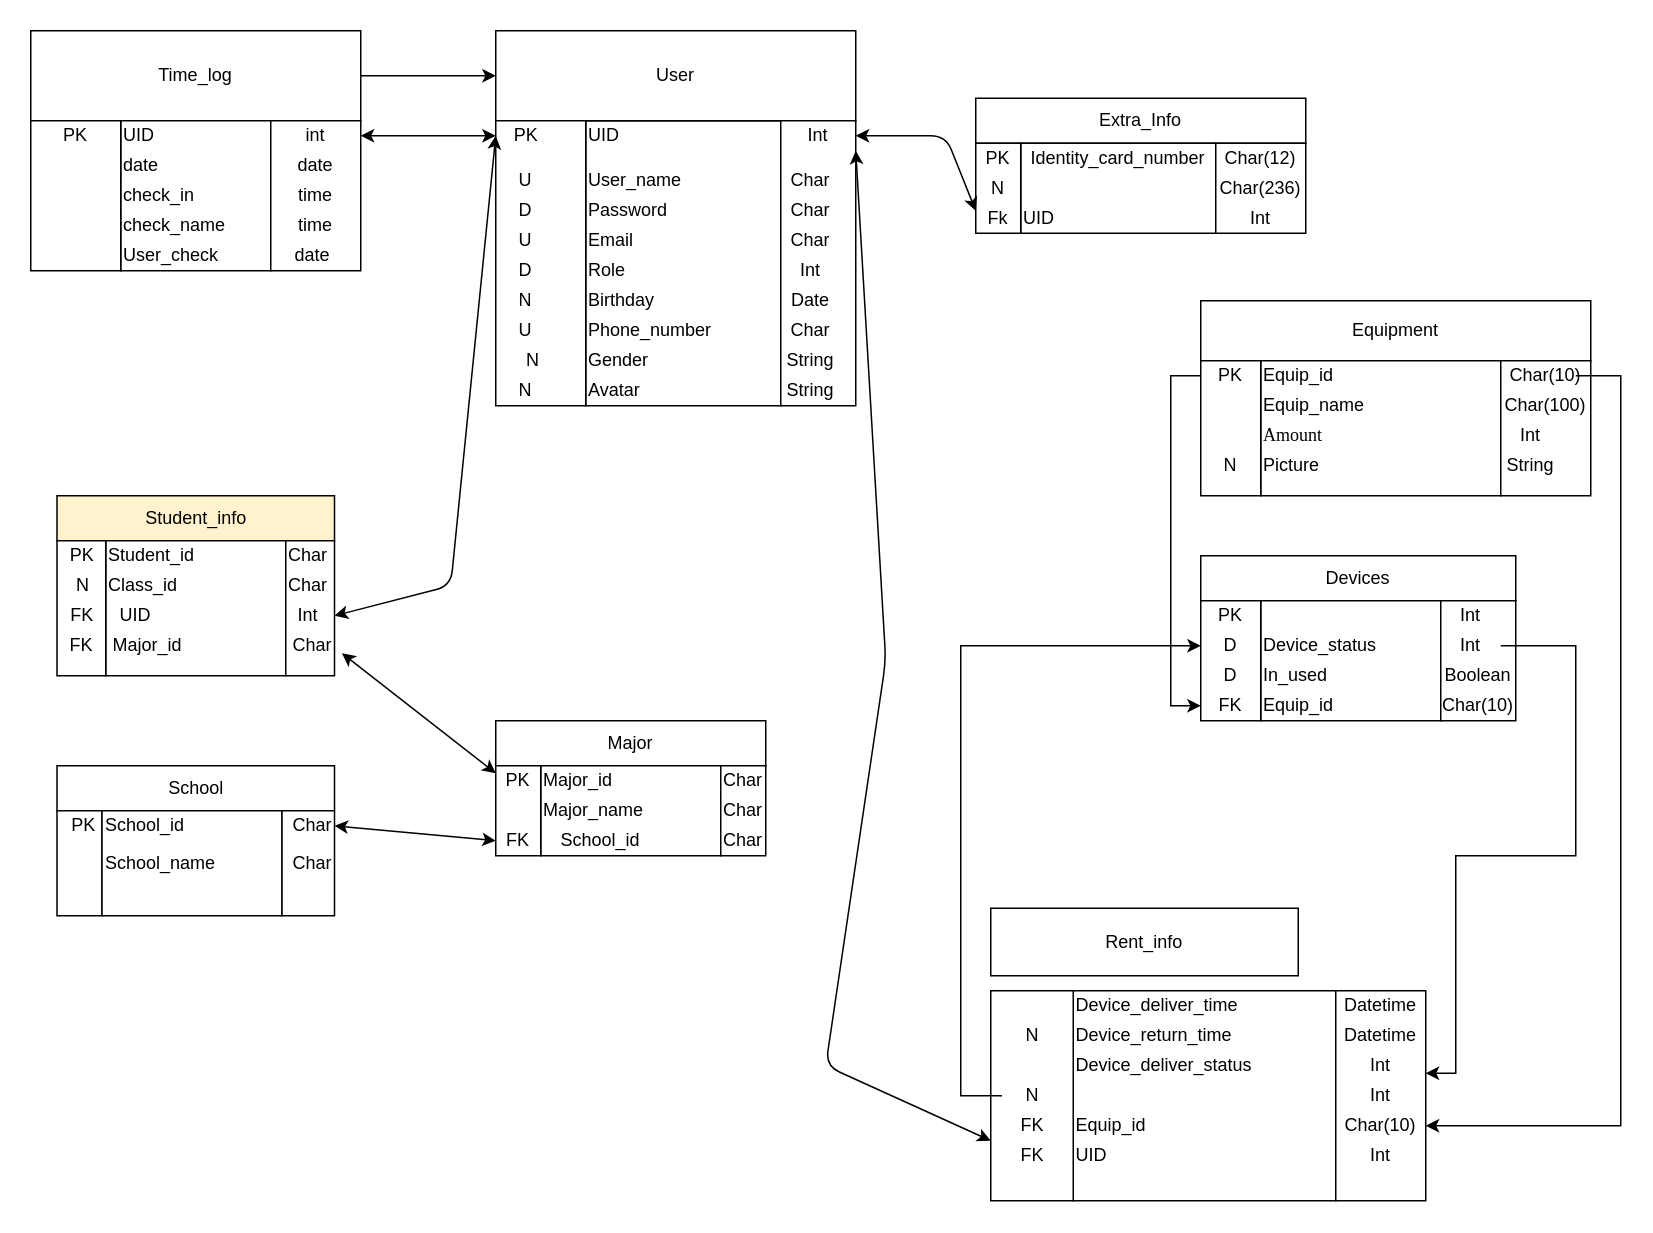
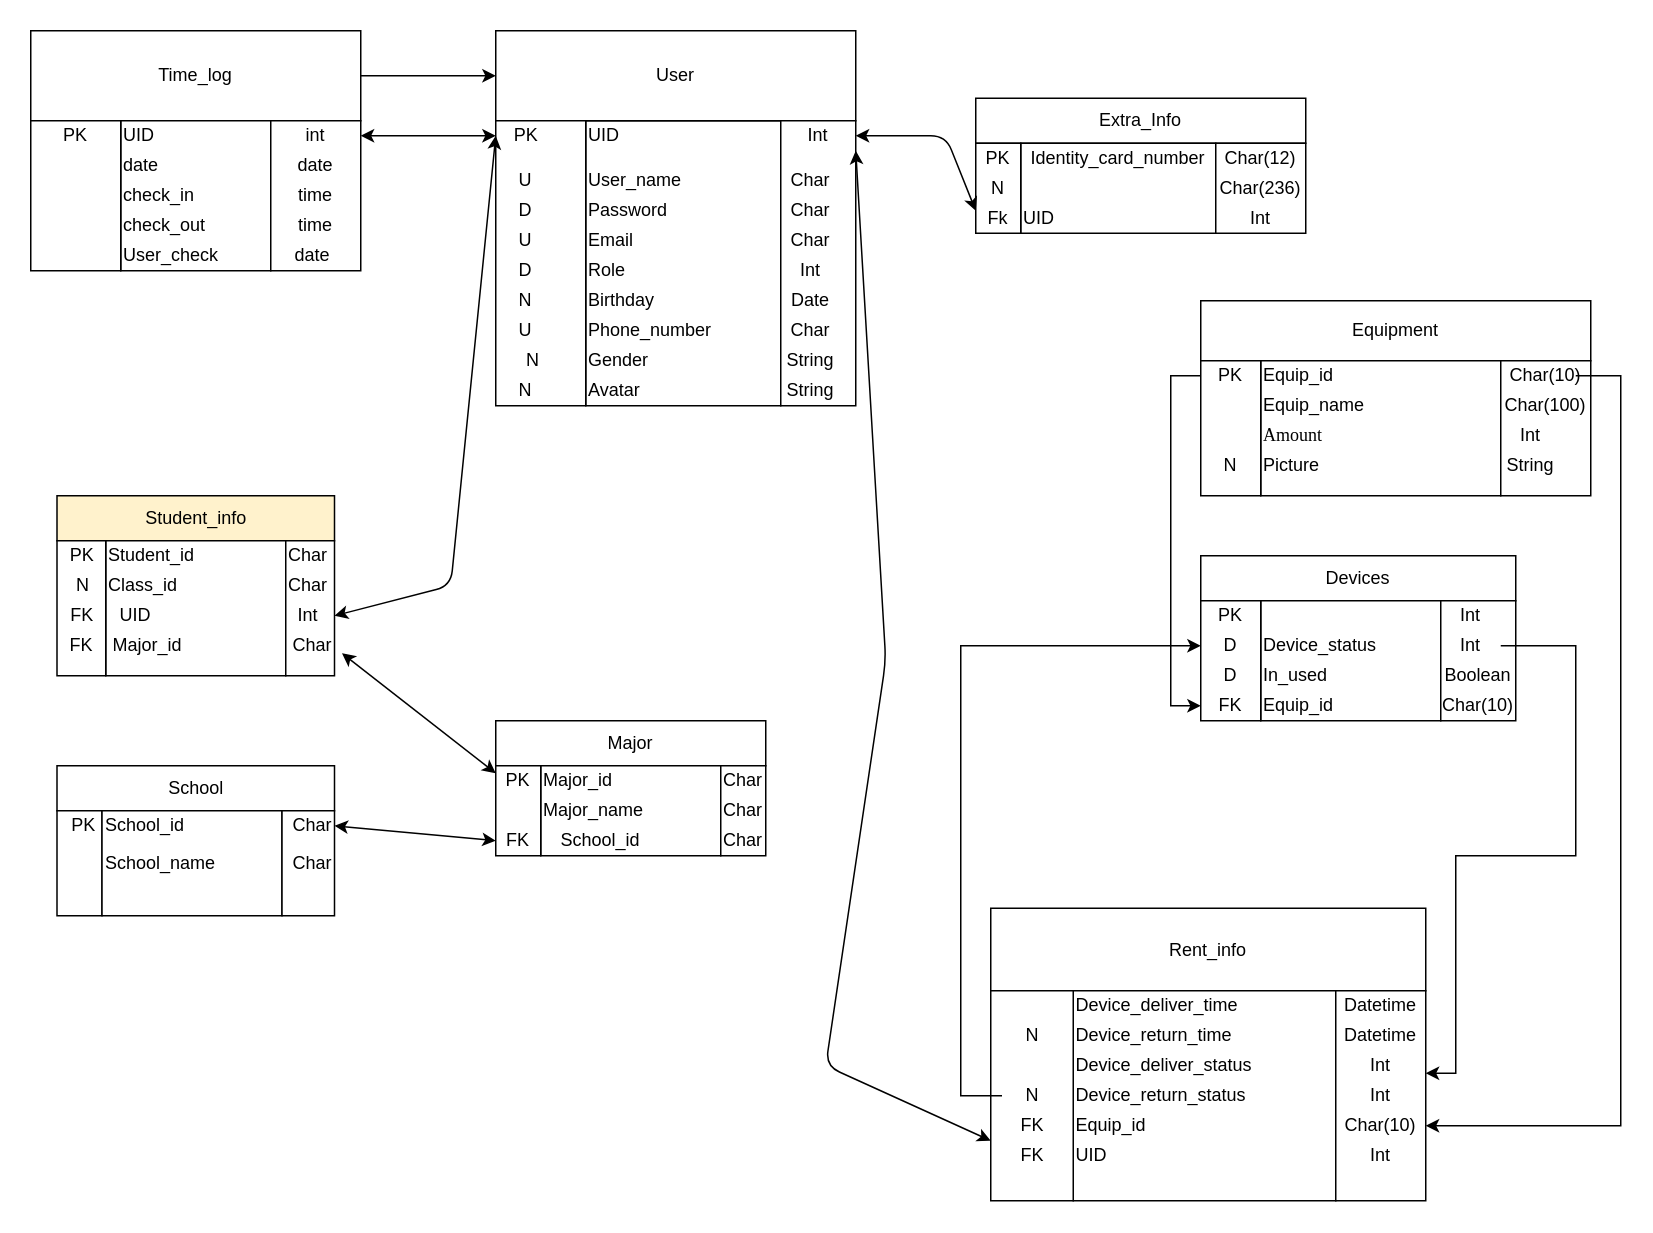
- <mxCell id="9" value="check_name" style="text;html=1;strokeColor=none;fillColor=none;align=left;verticalAlign=middle;whiteSpace=wrap;rounded=0;" parent="1" vertex="1"><mxGeometry x="80" y="140" width="100" height="20" as="geometry" /></mxCell>
+ <mxCell id="9" value="check_out" style="text;html=1;strokeColor=none;fillColor=none;align=left;verticalAlign=middle;whiteSpace=wrap;rounded=0;" parent="1" vertex="1"><mxGeometry x="80" y="140" width="100" height="20" as="geometry" /></mxCell>
- <mxCell id="124" value="Rent_info" style="rounded=0;whiteSpace=wrap;html=1;align=center;" parent="1" vertex="1"><mxGeometry x="660" y="605" width="205" height="45" as="geometry" /></mxCell>
+ <mxCell id="124" value="Rent_info" style="rounded=0;whiteSpace=wrap;html=1;align=center;" parent="1" vertex="1"><mxGeometry x="660" y="605" width="290" height="55" as="geometry" /></mxCell>
+ <mxCell id="131" value="Device_return_status" style="text;html=1;strokeColor=none;fillColor=none;align=left;verticalAlign=middle;whiteSpace=wrap;rounded=0;" parent="1" vertex="1"><mxGeometry x="715" y="720" width="165" height="20" as="geometry" /></mxCell>
